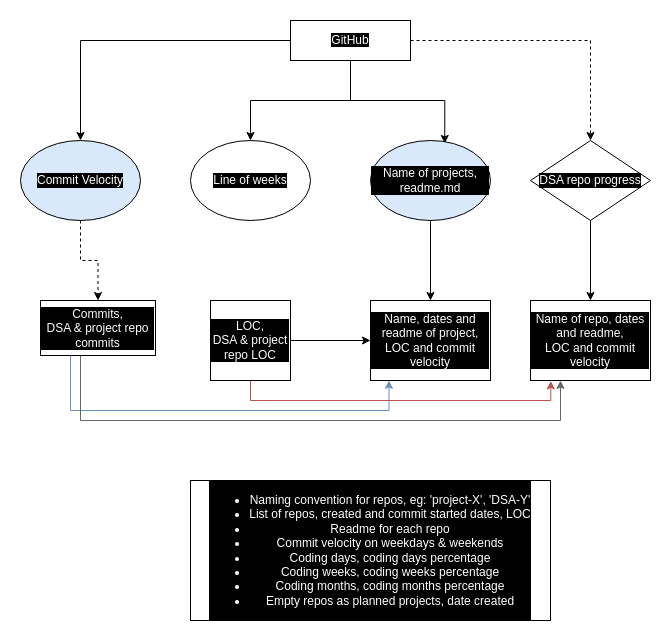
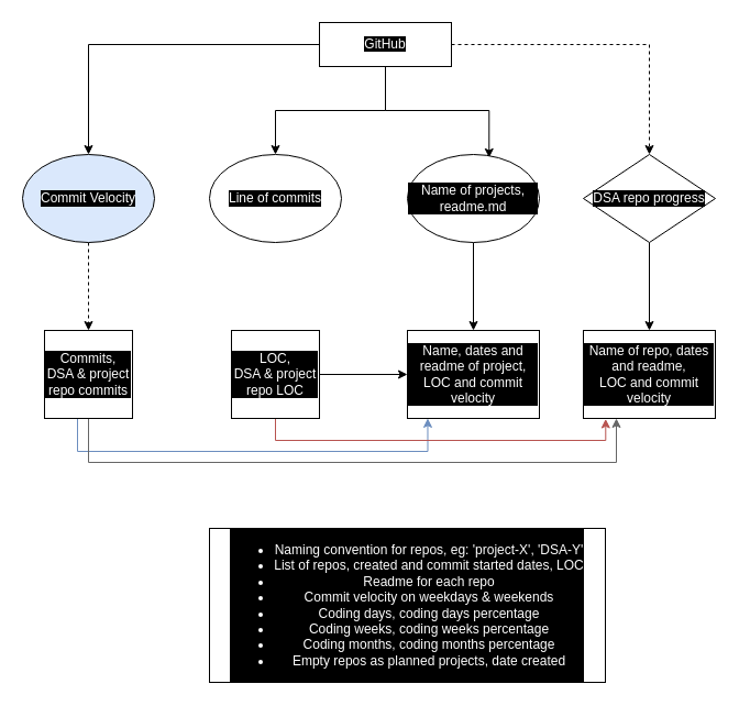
- <mxCell id="9" value="Line of weeks" style="ellipse;whiteSpace=wrap;html=1;labelBackgroundColor=#000000;fontColor=#ffffff;" vertex="1" parent="1"><mxGeometry x="190" y="140" width="120" height="80" as="geometry" /></mxCell>
+ <mxCell id="9" value="Line of commits" style="ellipse;whiteSpace=wrap;html=1;labelBackgroundColor=#000000;fontColor=#ffffff;" vertex="1" parent="1"><mxGeometry x="190" y="140" width="120" height="80" as="geometry" /></mxCell>
- <mxCell id="11" value="Name of projects, readme.md" style="ellipse;whiteSpace=wrap;html=1;labelBackgroundColor=#000000;fontColor=#ffffff;fillColor=#dae8fc;" vertex="1" parent="1"><mxGeometry x="370" y="140" width="120" height="80" as="geometry" /></mxCell>
+ <mxCell id="11" value="Name of projects, readme.md" style="ellipse;whiteSpace=wrap;html=1;labelBackgroundColor=#000000;fontColor=#ffffff;" vertex="1" parent="1"><mxGeometry x="370" y="140" width="120" height="80" as="geometry" /></mxCell>
- <mxCell id="16" value="Commits,&lt;br&gt;DSA &amp;amp; project repo commits" style="whiteSpace=wrap;html=1;aspect=fixed;labelBackgroundColor=#000000;fontColor=#ffffff;" vertex="1" parent="1"><mxGeometry x="40" y="300" width="115" height="55" as="geometry" /></mxCell>
+ <mxCell id="16" value="Commits,&lt;br&gt;DSA &amp;amp; project repo commits" style="whiteSpace=wrap;html=1;aspect=fixed;labelBackgroundColor=#000000;fontColor=#ffffff;" vertex="1" parent="1"><mxGeometry x="40" y="300" width="80" height="80" as="geometry" /></mxCell>
